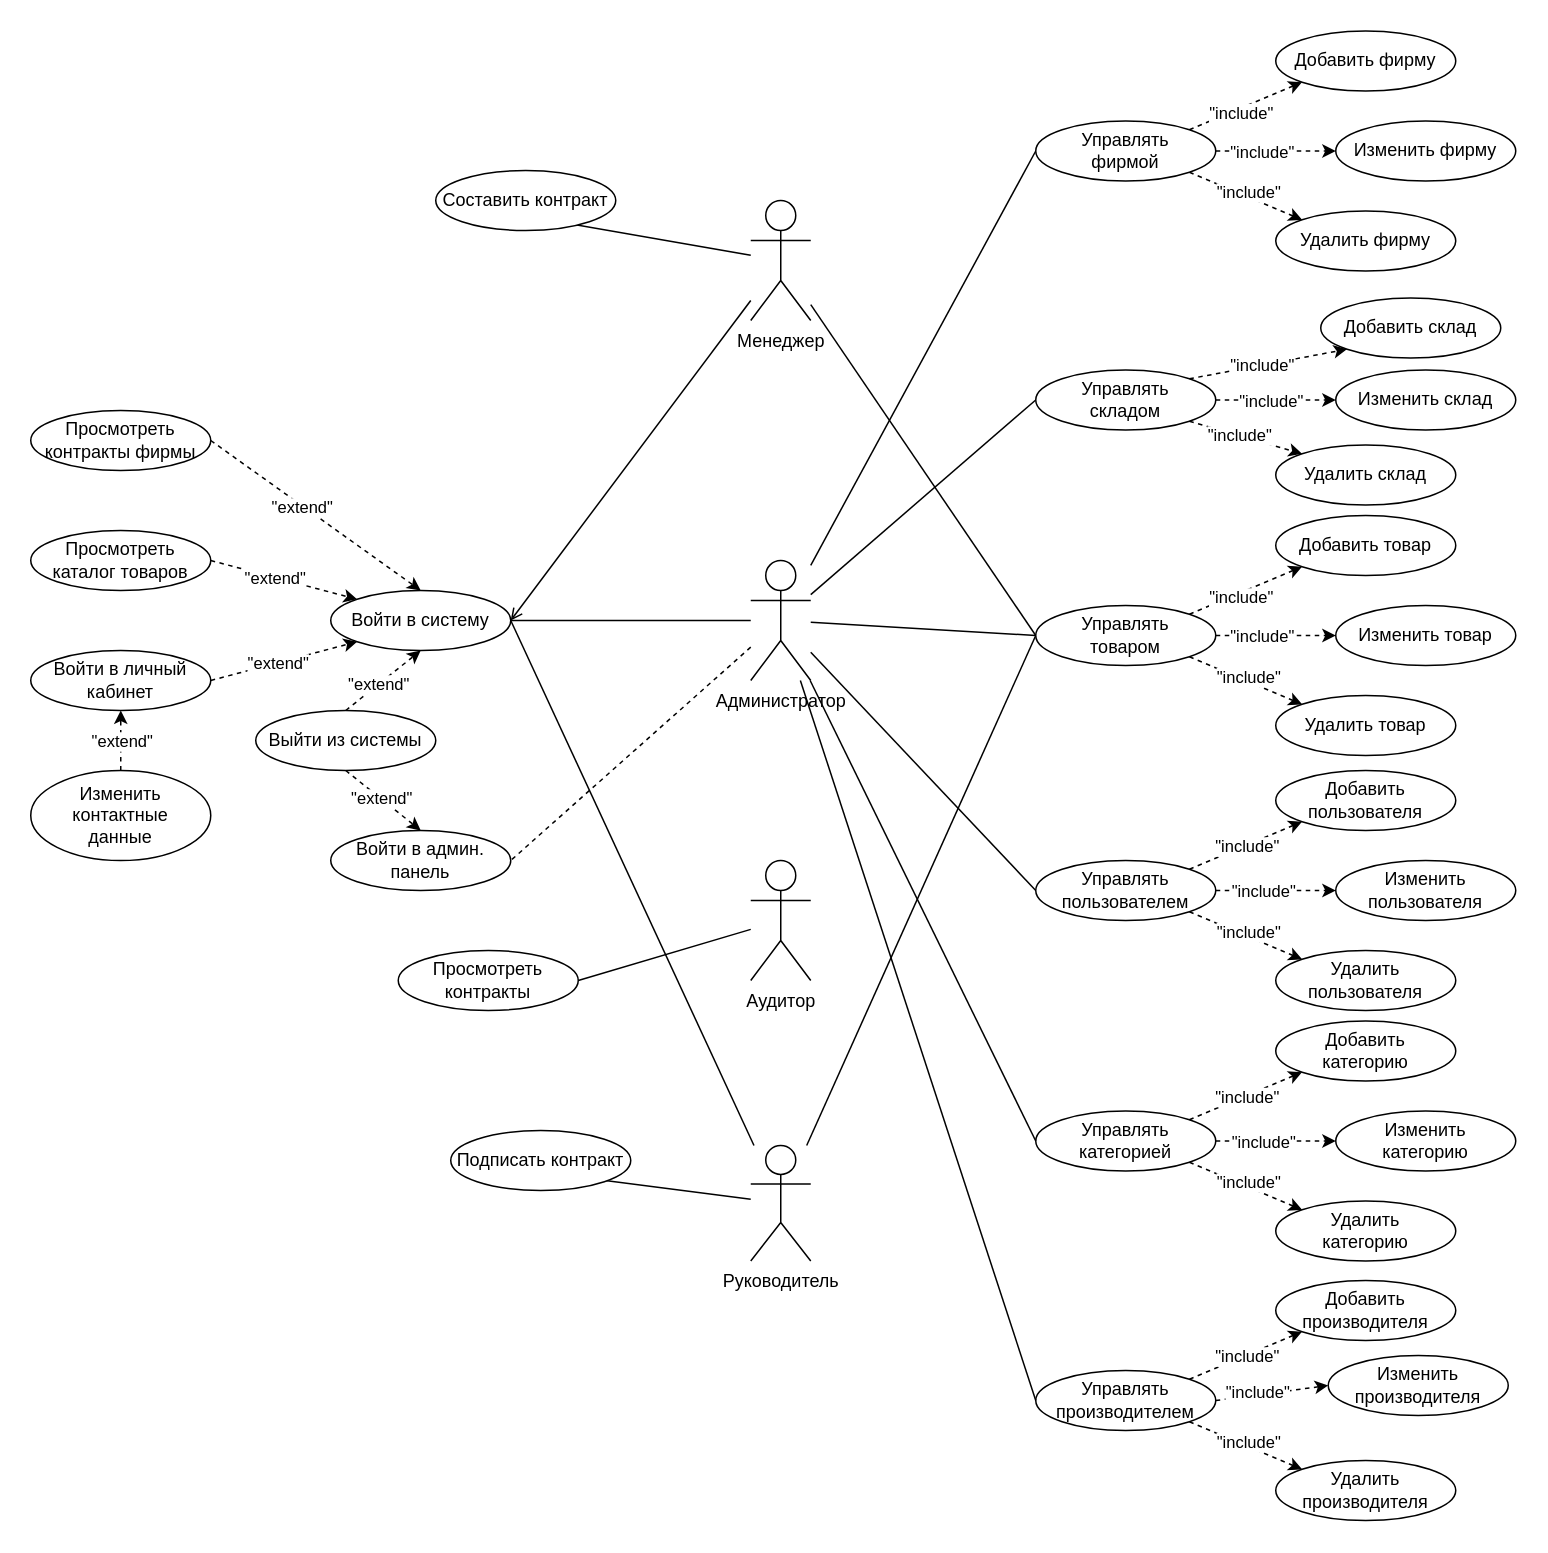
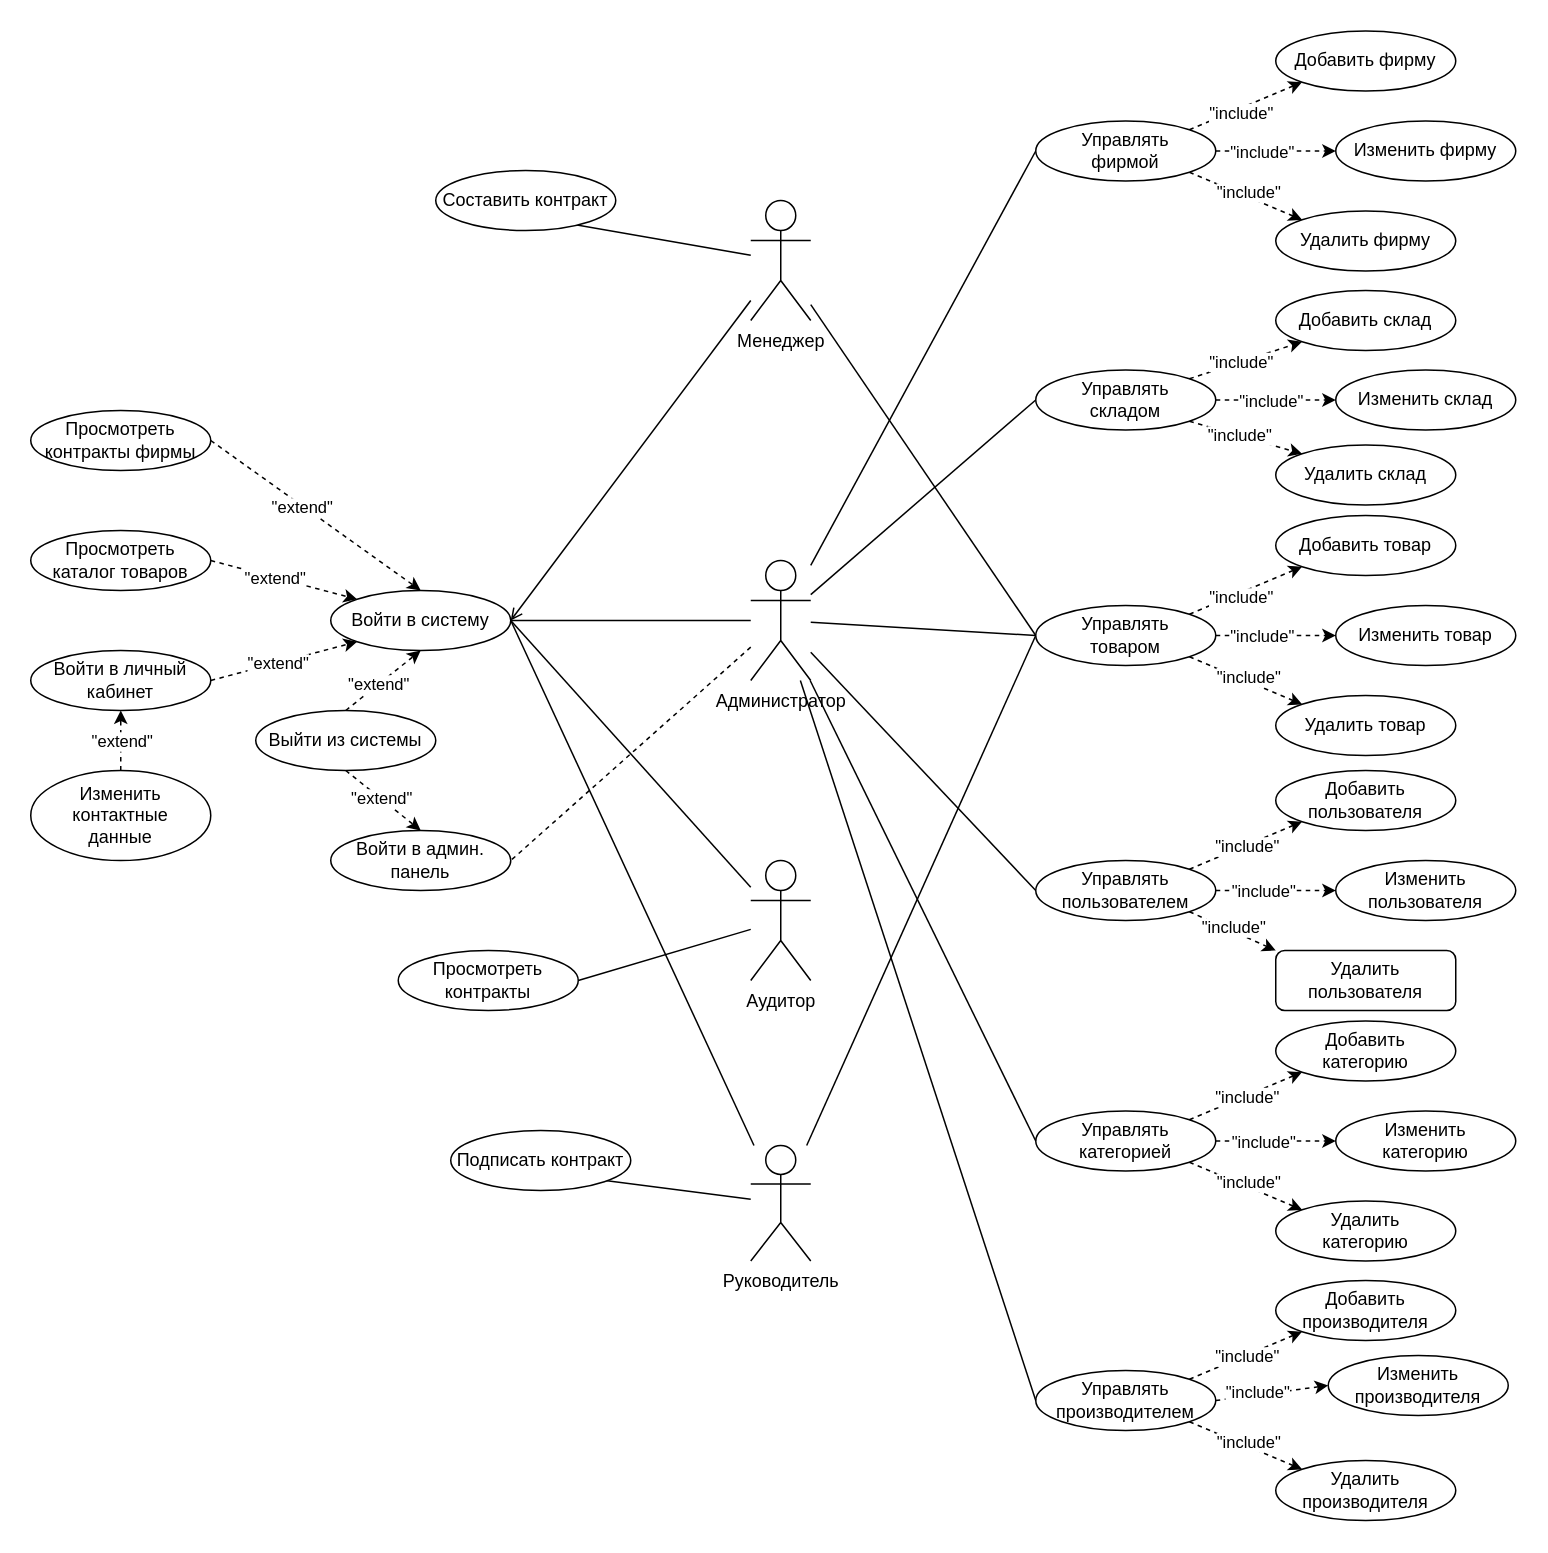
- <mxCell id="40" value="Добавить склад" style="ellipse;whiteSpace=wrap;html=1;" parent="1" vertex="1"><mxGeometry x="880" y="198" width="120" height="40" as="geometry" /></mxCell>
+ <mxCell id="40" value="Добавить склад" style="ellipse;whiteSpace=wrap;html=1;" parent="1" vertex="1"><mxGeometry x="850" y="193" width="120" height="40" as="geometry" /></mxCell>
+ <mxCell id="9" style="rounded=0;orthogonalLoop=1;jettySize=auto;html=1;entryX=1;entryY=0.5;entryDx=0;entryDy=0;endArrow=none;endFill=0;" parent="1" source="12" target="54" edge="1"><mxGeometry relative="1" as="geometry" /></mxCell>
- <mxCell id="30" value="Удалить пользователя" style="ellipse;whiteSpace=wrap;html=1;" parent="1" vertex="1"><mxGeometry x="850" y="633" width="120" height="40" as="geometry" /></mxCell>
+ <mxCell id="30" value="Удалить пользователя" style="whiteSpace=wrap;html=1;rounded=1;" parent="1" vertex="1"><mxGeometry x="850" y="633" width="120" height="40" as="geometry" /></mxCell>
